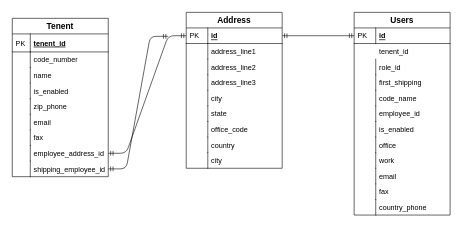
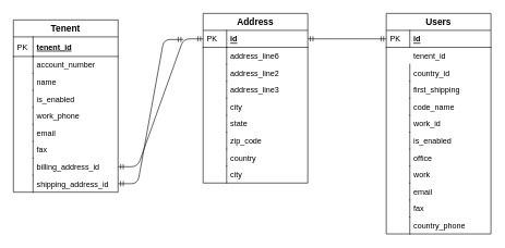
- <mxCell id="51" value="address_line1" style="shape=partialRectangle;top=0;left=0;right=0;bottom=0;align=left;verticalAlign=top;fillColor=none;spacingLeft=40;spacingRight=4;overflow=hidden;rotatable=0;points=[[0,0.5],[1,0.5]];portConstraint=eastwest;dropTarget=0;rounded=0;shadow=0;strokeWidth=1;" vertex="1" parent="48"><mxGeometry y="52" width="160" height="26" as="geometry" /></mxCell>
+ <mxCell id="51" value="address_line6" style="shape=partialRectangle;top=0;left=0;right=0;bottom=0;align=left;verticalAlign=top;fillColor=none;spacingLeft=40;spacingRight=4;overflow=hidden;rotatable=0;points=[[0,0.5],[1,0.5]];portConstraint=eastwest;dropTarget=0;rounded=0;shadow=0;strokeWidth=1;" vertex="1" parent="48"><mxGeometry y="52" width="160" height="26" as="geometry" /></mxCell>
- <mxCell id="29" value="code_number" style="shape=partialRectangle;top=0;left=0;right=0;bottom=0;align=left;verticalAlign=top;fillColor=none;spacingLeft=34;spacingRight=4;overflow=hidden;rotatable=0;points=[[0,0.5],[1,0.5]];portConstraint=eastwest;dropTarget=0;fontSize=12;" vertex="1" parent="26"><mxGeometry y="56" width="160" height="26" as="geometry" /></mxCell>
+ <mxCell id="29" value="account_number" style="shape=partialRectangle;top=0;left=0;right=0;bottom=0;align=left;verticalAlign=top;fillColor=none;spacingLeft=34;spacingRight=4;overflow=hidden;rotatable=0;points=[[0,0.5],[1,0.5]];portConstraint=eastwest;dropTarget=0;fontSize=12;" vertex="1" parent="26"><mxGeometry y="56" width="160" height="26" as="geometry" /></mxCell>
- <mxCell id="6" value="role_id" style="shape=partialRectangle;top=0;left=0;right=0;bottom=0;align=left;verticalAlign=top;fillColor=none;spacingLeft=40;spacingRight=4;overflow=hidden;rotatable=0;points=[[0,0.5],[1,0.5]];portConstraint=eastwest;dropTarget=0;rounded=0;shadow=0;strokeWidth=1;" parent="2" vertex="1"><mxGeometry y="78" width="160" height="26" as="geometry" /></mxCell>
+ <mxCell id="6" value="country_id" style="shape=partialRectangle;top=0;left=0;right=0;bottom=0;align=left;verticalAlign=top;fillColor=none;spacingLeft=40;spacingRight=4;overflow=hidden;rotatable=0;points=[[0,0.5],[1,0.5]];portConstraint=eastwest;dropTarget=0;rounded=0;shadow=0;strokeWidth=1;" parent="2" vertex="1"><mxGeometry y="78" width="160" height="26" as="geometry" /></mxCell>
- <mxCell id="35" value="zip_phone" style="shape=partialRectangle;top=0;left=0;right=0;bottom=0;align=left;verticalAlign=top;fillColor=none;spacingLeft=34;spacingRight=4;overflow=hidden;rotatable=0;points=[[0,0.5],[1,0.5]];portConstraint=eastwest;dropTarget=0;fontSize=12;" vertex="1" parent="26"><mxGeometry y="134" width="160" height="26" as="geometry" /></mxCell>
+ <mxCell id="35" value="work_phone" style="shape=partialRectangle;top=0;left=0;right=0;bottom=0;align=left;verticalAlign=top;fillColor=none;spacingLeft=34;spacingRight=4;overflow=hidden;rotatable=0;points=[[0,0.5],[1,0.5]];portConstraint=eastwest;dropTarget=0;fontSize=12;" vertex="1" parent="26"><mxGeometry y="134" width="160" height="26" as="geometry" /></mxCell>
- <mxCell id="12" value="employee_id" style="shape=partialRectangle;top=0;left=0;right=0;bottom=0;align=left;verticalAlign=top;fillColor=none;spacingLeft=40;spacingRight=4;overflow=hidden;rotatable=0;points=[[0,0.5],[1,0.5]];portConstraint=eastwest;dropTarget=0;rounded=0;shadow=0;strokeWidth=1;" vertex="1" parent="2"><mxGeometry y="156" width="160" height="26" as="geometry" /></mxCell>
+ <mxCell id="12" value="work_id" style="shape=partialRectangle;top=0;left=0;right=0;bottom=0;align=left;verticalAlign=top;fillColor=none;spacingLeft=40;spacingRight=4;overflow=hidden;rotatable=0;points=[[0,0.5],[1,0.5]];portConstraint=eastwest;dropTarget=0;rounded=0;shadow=0;strokeWidth=1;" vertex="1" parent="2"><mxGeometry y="156" width="160" height="26" as="geometry" /></mxCell>
- <mxCell id="61" value="office_code" style="shape=partialRectangle;top=0;left=0;right=0;bottom=0;align=left;verticalAlign=top;fillColor=none;spacingLeft=40;spacingRight=4;overflow=hidden;rotatable=0;points=[[0,0.5],[1,0.5]];portConstraint=eastwest;dropTarget=0;rounded=0;shadow=0;strokeWidth=1;" vertex="1" parent="48"><mxGeometry y="182" width="160" height="26" as="geometry" /></mxCell>
+ <mxCell id="61" value="zip_code" style="shape=partialRectangle;top=0;left=0;right=0;bottom=0;align=left;verticalAlign=top;fillColor=none;spacingLeft=40;spacingRight=4;overflow=hidden;rotatable=0;points=[[0,0.5],[1,0.5]];portConstraint=eastwest;dropTarget=0;rounded=0;shadow=0;strokeWidth=1;" vertex="1" parent="48"><mxGeometry y="182" width="160" height="26" as="geometry" /></mxCell>
- <mxCell id="41" value="employee_address_id" style="shape=partialRectangle;top=0;left=0;right=0;bottom=0;align=left;verticalAlign=top;fillColor=none;spacingLeft=34;spacingRight=4;overflow=hidden;rotatable=0;points=[[0,0.5],[1,0.5]];portConstraint=eastwest;dropTarget=0;fontSize=12;" vertex="1" parent="26"><mxGeometry y="212" width="160" height="26" as="geometry" /></mxCell>
+ <mxCell id="41" value="billing_address_id" style="shape=partialRectangle;top=0;left=0;right=0;bottom=0;align=left;verticalAlign=top;fillColor=none;spacingLeft=34;spacingRight=4;overflow=hidden;rotatable=0;points=[[0,0.5],[1,0.5]];portConstraint=eastwest;dropTarget=0;fontSize=12;" vertex="1" parent="26"><mxGeometry y="212" width="160" height="26" as="geometry" /></mxCell>
- <mxCell id="43" value="shipping_employee_id" style="shape=partialRectangle;top=0;left=0;right=0;bottom=0;align=left;verticalAlign=top;fillColor=none;spacingLeft=34;spacingRight=4;overflow=hidden;rotatable=0;points=[[0,0.5],[1,0.5]];portConstraint=eastwest;dropTarget=0;fontSize=12;" vertex="1" parent="26"><mxGeometry y="238" width="160" height="26" as="geometry" /></mxCell>
+ <mxCell id="43" value="shipping_address_id" style="shape=partialRectangle;top=0;left=0;right=0;bottom=0;align=left;verticalAlign=top;fillColor=none;spacingLeft=34;spacingRight=4;overflow=hidden;rotatable=0;points=[[0,0.5],[1,0.5]];portConstraint=eastwest;dropTarget=0;fontSize=12;" vertex="1" parent="26"><mxGeometry y="238" width="160" height="26" as="geometry" /></mxCell>
